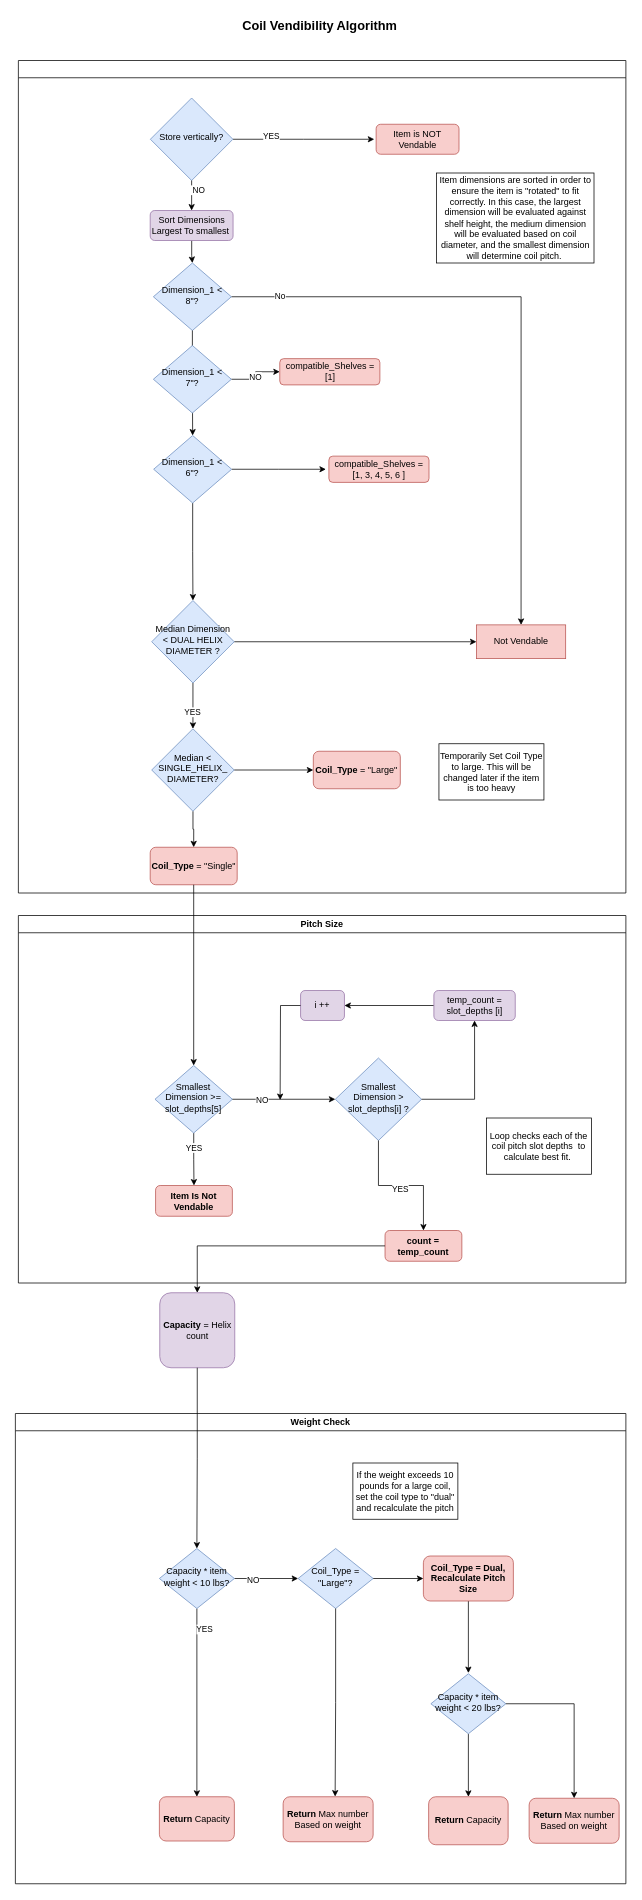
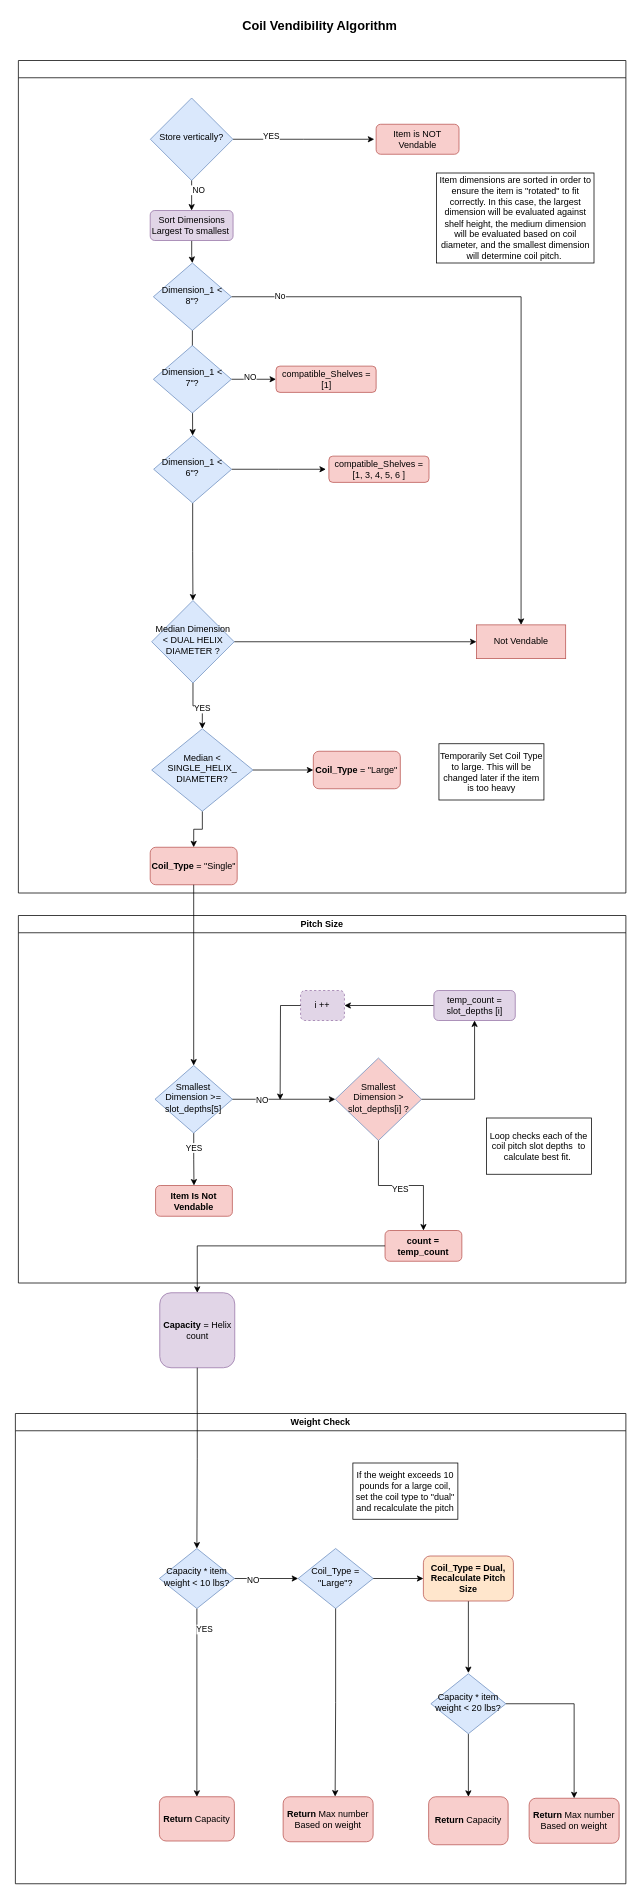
- <mxCell id="30" value="compatible_Shelves = [1]" style="rounded=1;whiteSpace=wrap;html=1;fillColor=#f8cecc;strokeColor=#b85450;" parent="3" vertex="1"><mxGeometry x="348.5" y="397.5" width="133.5" height="35" as="geometry" /></mxCell>
+ <mxCell id="30" value="compatible_Shelves = [1]" style="rounded=1;whiteSpace=wrap;html=1;fillColor=#f8cecc;strokeColor=#b85450;" parent="3" vertex="1"><mxGeometry x="343.5" y="407.5" width="133.5" height="35" as="geometry" /></mxCell>
- <mxCell id="11" value="Median &amp;lt; SINGLE_HELIX_&lt;div&gt;DIAMETER?&lt;/div&gt;" style="rhombus;whiteSpace=wrap;html=1;shadow=0;fontFamily=Helvetica;fontSize=12;align=center;strokeWidth=1;spacing=6;spacingTop=-4;fillColor=#dae8fc;strokeColor=#6c8ebf;" parent="3" vertex="1"><mxGeometry x="177.75" y="891" width="110" height="110" as="geometry" /></mxCell>
+ <mxCell id="11" value="Median &amp;lt; SINGLE_HELIX_&lt;div&gt;DIAMETER?&lt;/div&gt;" style="rhombus;whiteSpace=wrap;html=1;shadow=0;fontFamily=Helvetica;fontSize=12;align=center;strokeWidth=1;spacing=6;spacingTop=-4;fillColor=#dae8fc;strokeColor=#6c8ebf;" parent="3" vertex="1"><mxGeometry x="177.75" y="891" width="135" height="110" as="geometry" /></mxCell>
- <mxCell id="59" value="i ++" style="rounded=1;whiteSpace=wrap;html=1;fillColor=#e1d5e7;strokeColor=#9673a6;" parent="55" vertex="1"><mxGeometry x="376.25" y="100" width="58.5" height="40" as="geometry" /></mxCell>
+ <mxCell id="59" value="i ++" style="rounded=1;whiteSpace=wrap;html=1;fillColor=#e1d5e7;strokeColor=#9673a6;dashed=1;" parent="55" vertex="1"><mxGeometry x="376.25" y="100" width="58.5" height="40" as="geometry" /></mxCell>
- <mxCell id="62" value="Smallest Dimension &amp;gt; slot_depths[i] ?" style="rhombus;whiteSpace=wrap;html=1;shadow=0;fontFamily=Helvetica;fontSize=12;align=center;strokeWidth=1;spacing=6;spacingTop=-4;fillColor=#dae8fc;strokeColor=#6c8ebf;" parent="55" vertex="1"><mxGeometry x="422.59" y="190" width="115" height="110" as="geometry" /></mxCell>
+ <mxCell id="62" value="Smallest Dimension &amp;gt; slot_depths[i] ?" style="rhombus;whiteSpace=wrap;html=1;shadow=0;fontFamily=Helvetica;fontSize=12;align=center;strokeWidth=1;spacing=6;spacingTop=-4;fillColor=#f8cecc;strokeColor=#6c8ebf;" parent="55" vertex="1"><mxGeometry x="422.59" y="190" width="115" height="110" as="geometry" /></mxCell>
- <mxCell id="48" value="&lt;b&gt;Coil_Type = Dual, Recalculate Pitch Size&lt;/b&gt;" style="rounded=1;whiteSpace=wrap;html=1;fillColor=#f8cecc;strokeColor=#b85450;" parent="36" vertex="1"><mxGeometry x="544" y="190" width="120" height="60" as="geometry" /></mxCell>
+ <mxCell id="48" value="&lt;b&gt;Coil_Type = Dual, Recalculate Pitch Size&lt;/b&gt;" style="rounded=1;whiteSpace=wrap;html=1;fillColor=#ffe6cc;strokeColor=#b85450;" parent="36" vertex="1"><mxGeometry x="544" y="190" width="120" height="60" as="geometry" /></mxCell>
